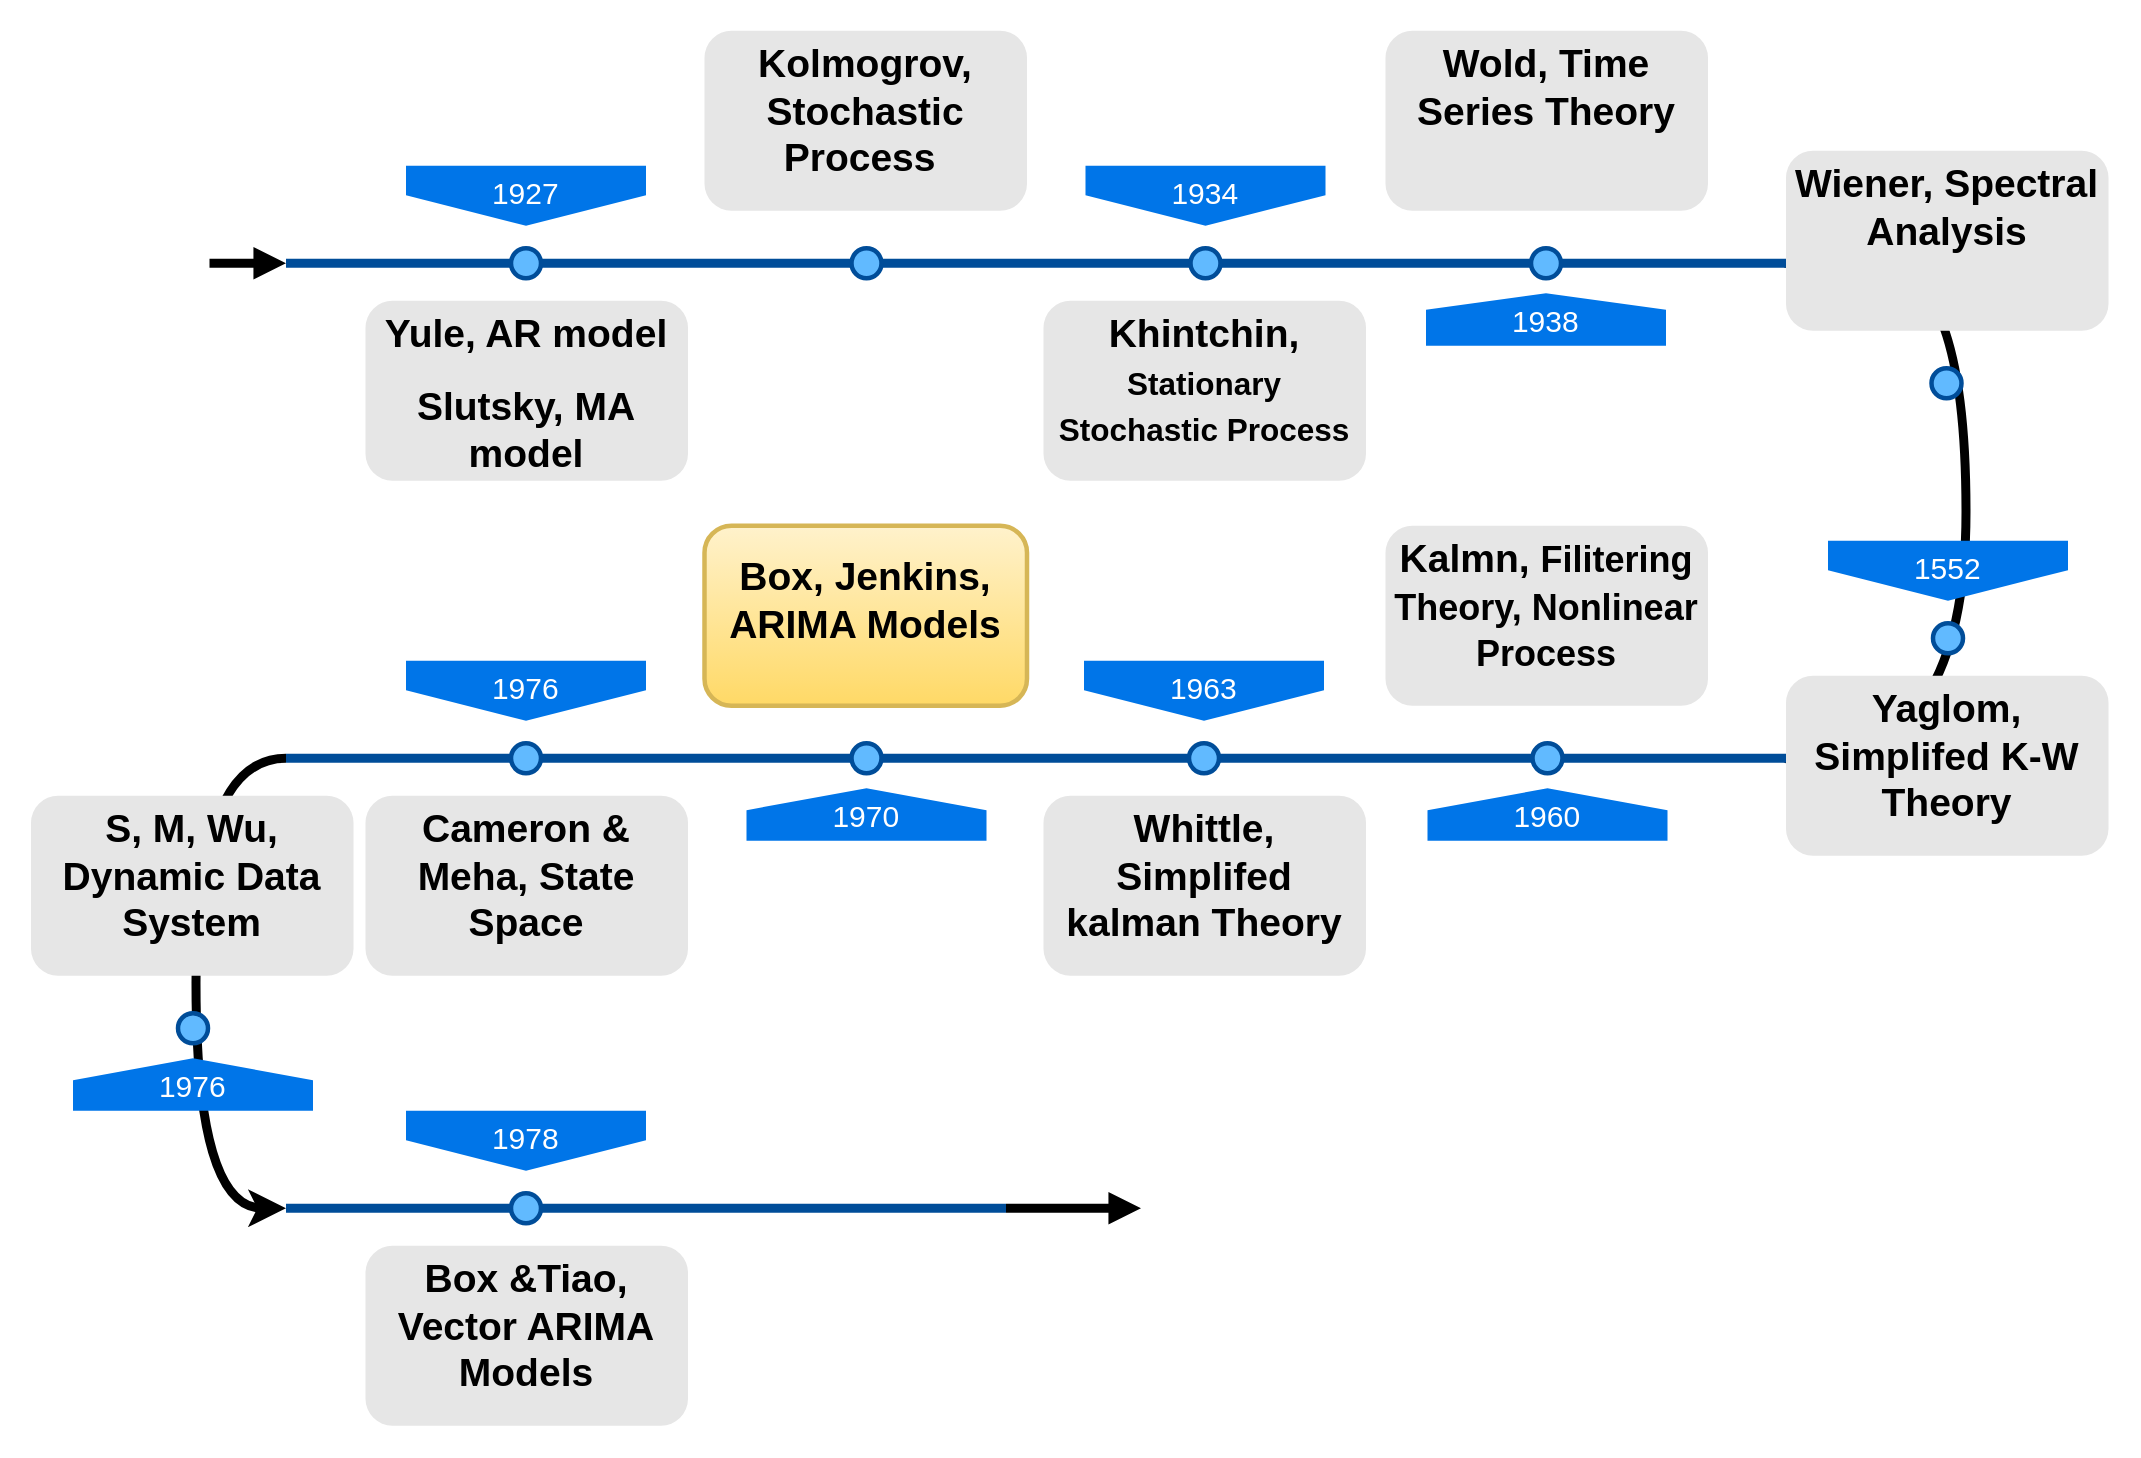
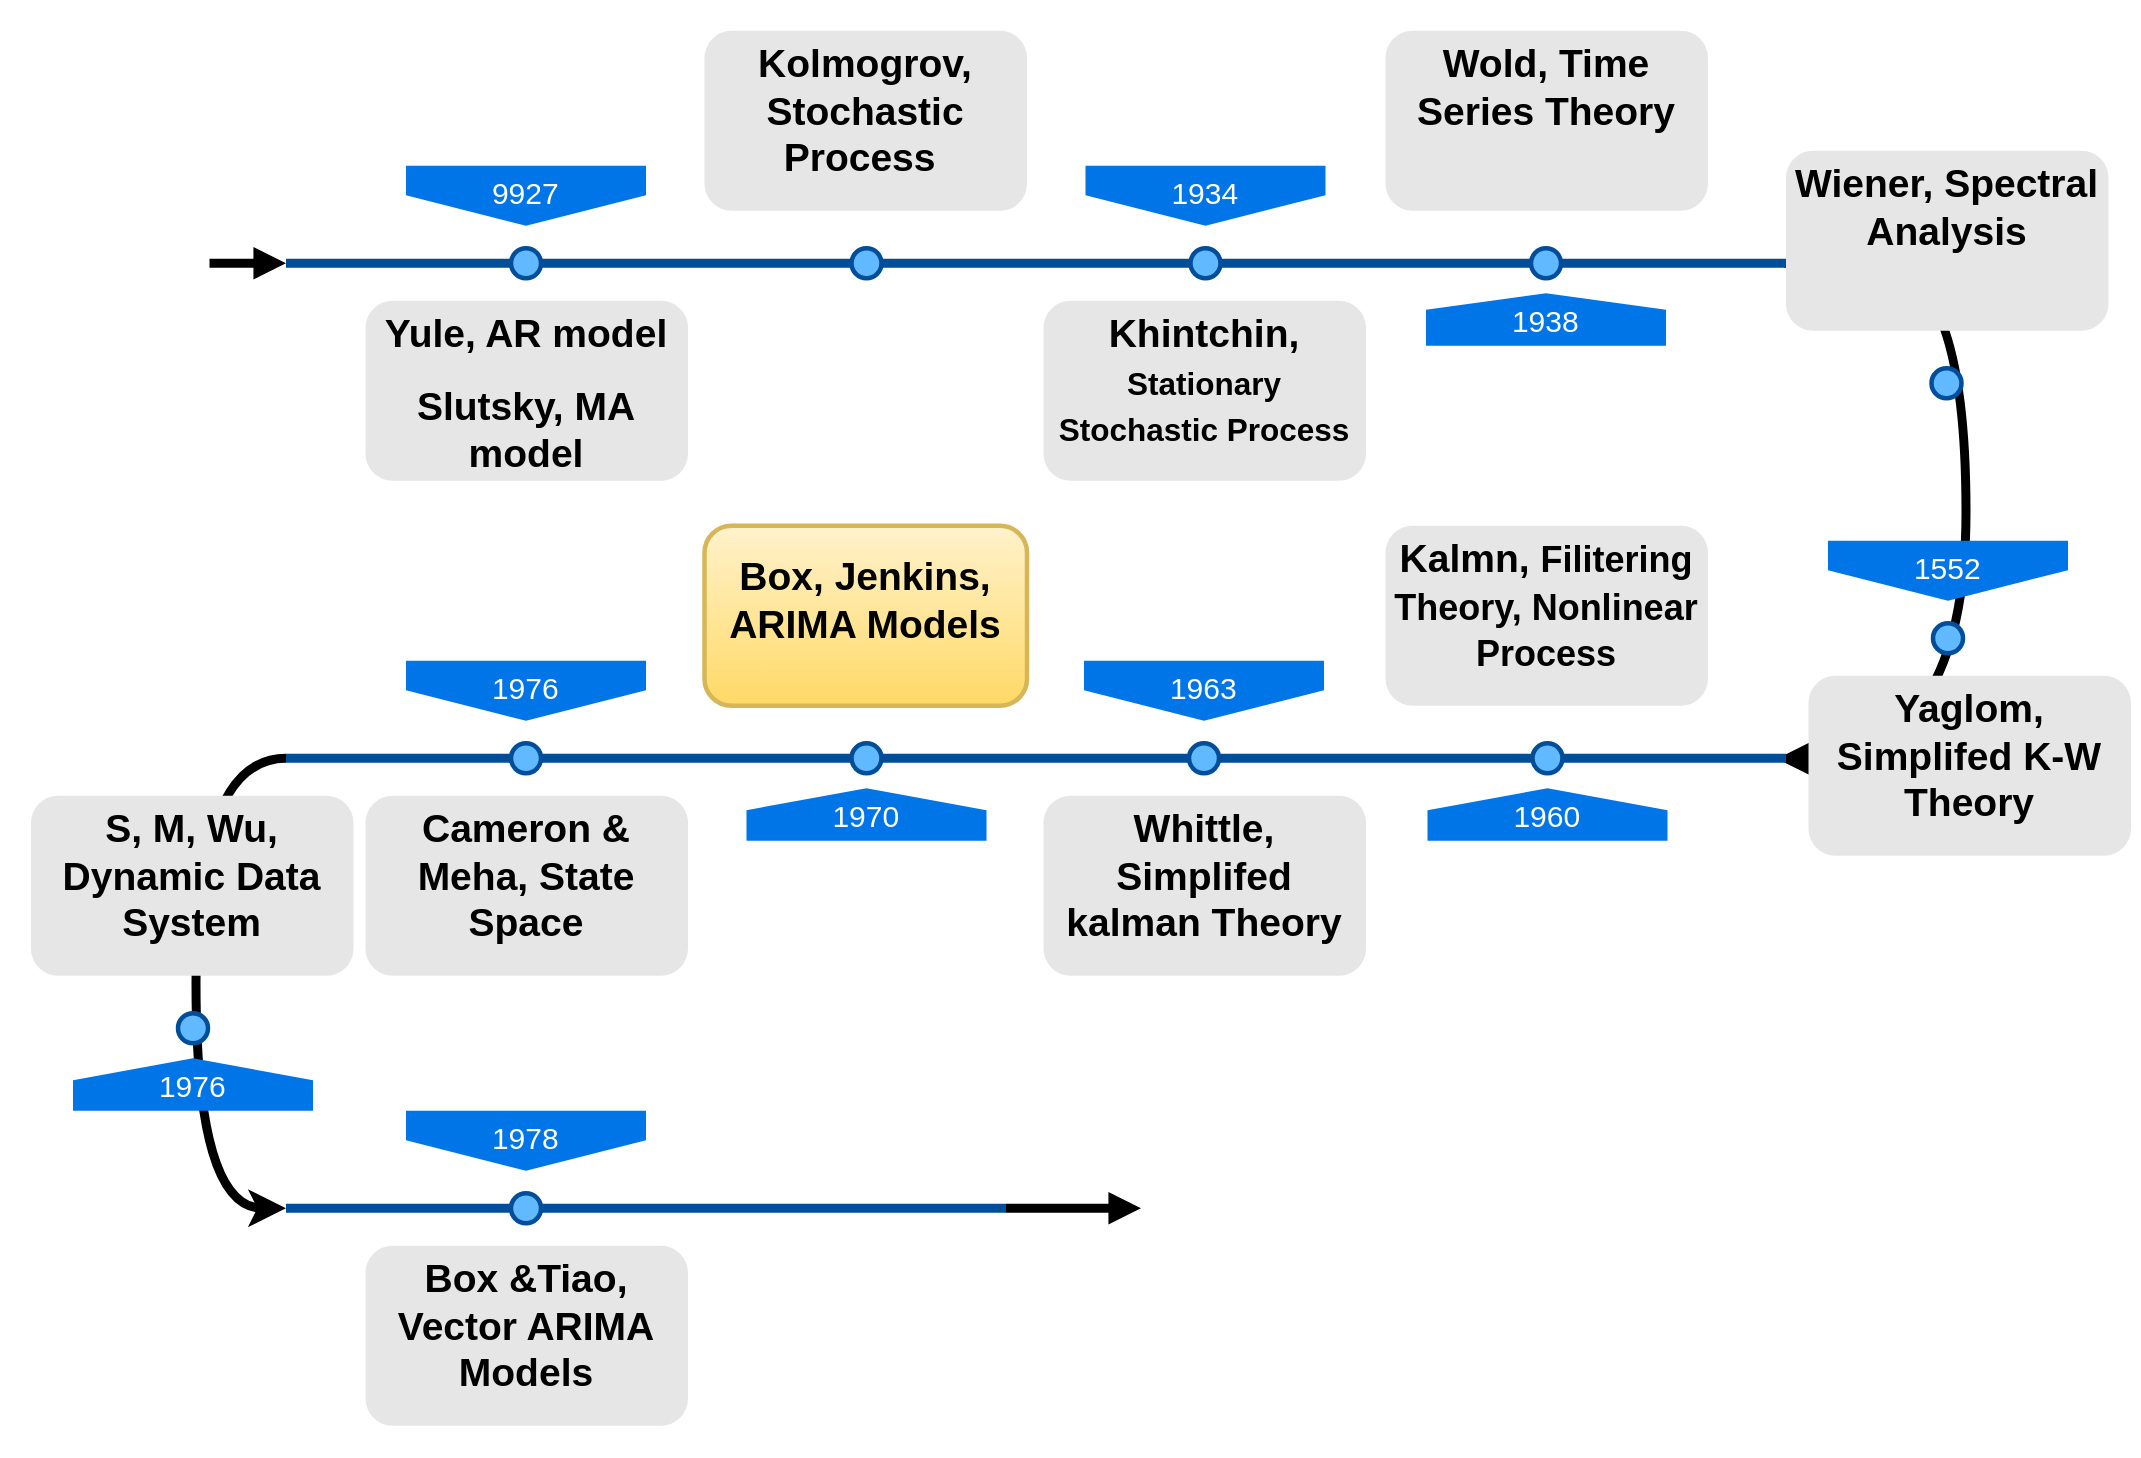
- <mxCell id="5" value="1927" style="shape=offPageConnector;whiteSpace=wrap;html=1;fillColor=#0075E8;fontSize=20;fontColor=#FFFFFF;size=0.509;verticalAlign=top;strokeColor=none;" parent="1" vertex="1"><mxGeometry x="270" y="110" width="160" height="40" as="geometry" /></mxCell>
+ <mxCell id="5" value="9927" style="shape=offPageConnector;whiteSpace=wrap;html=1;fillColor=#0075E8;fontSize=20;fontColor=#FFFFFF;size=0.509;verticalAlign=top;strokeColor=none;" parent="1" vertex="1"><mxGeometry x="270" y="110" width="160" height="40" as="geometry" /></mxCell>
- <mxCell id="27" value="&lt;h1&gt;Yaglom, Simplifed K-W Theory&lt;/h1&gt;" style="text;html=1;spacing=5;spacingTop=-20;whiteSpace=wrap;overflow=hidden;strokeColor=none;strokeWidth=3;fillColor=#E6E6E6;fontSize=13;fontColor=#000000;align=center;rounded=1;" parent="1" vertex="1"><mxGeometry x="1190" y="450" width="215" height="120" as="geometry" /></mxCell>
+ <mxCell id="27" value="&lt;h1&gt;Yaglom, Simplifed K-W Theory&lt;/h1&gt;" style="text;html=1;spacing=5;spacingTop=-20;whiteSpace=wrap;overflow=hidden;strokeColor=none;strokeWidth=3;fillColor=#E6E6E6;fontSize=13;fontColor=#000000;align=center;rounded=1;" parent="1" vertex="1"><mxGeometry x="1205" y="450" width="215" height="120" as="geometry" /></mxCell>
